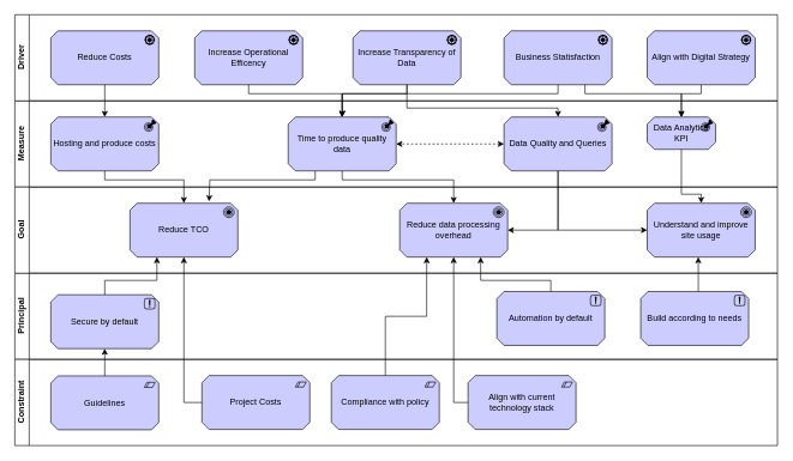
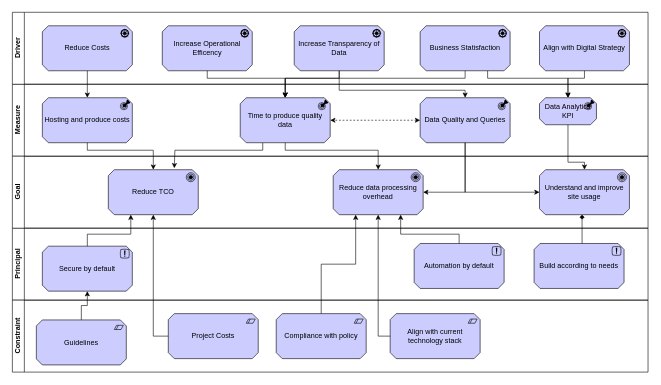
- <mxCell id="39" value="" style="edgeStyle=elbowEdgeStyle;rounded=0;orthogonalLoop=1;jettySize=auto;html=1;startArrow=none;startFill=0;endArrow=classic;endFill=1;" parent="1" source="4" target="21" edge="1"><mxGeometry relative="1" as="geometry" /></mxCell>
+ <mxCell id="39" value="" style="edgeStyle=elbowEdgeStyle;rounded=0;orthogonalLoop=1;jettySize=auto;html=1;startArrow=none;startFill=0;endArrow=diamond;endFill=1;" parent="1" source="4" target="21" edge="1"><mxGeometry relative="1" as="geometry" /></mxCell>
- <mxCell id="9" value="Guidelines" style="html=1;outlineConnect=0;whiteSpace=wrap;fillColor=#CCCCFF;shape=mxgraph.archimate3.application;appType=constraint;archiType=oct;" parent="6" vertex="1"><mxGeometry x="50" y="23" width="150" height="75" as="geometry" /></mxCell>
+ <mxCell id="9" value="Guidelines" style="html=1;outlineConnect=0;whiteSpace=wrap;fillColor=#CCCCFF;shape=mxgraph.archimate3.application;appType=constraint;archiType=oct;" parent="6" vertex="1"><mxGeometry x="40" y="33" width="150" height="75" as="geometry" /></mxCell>
